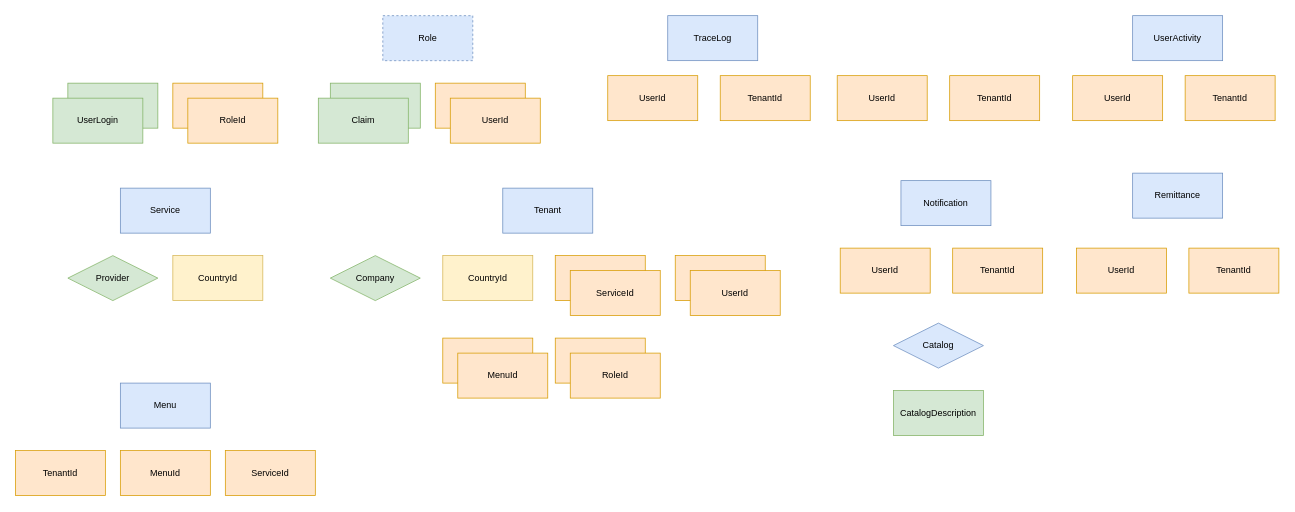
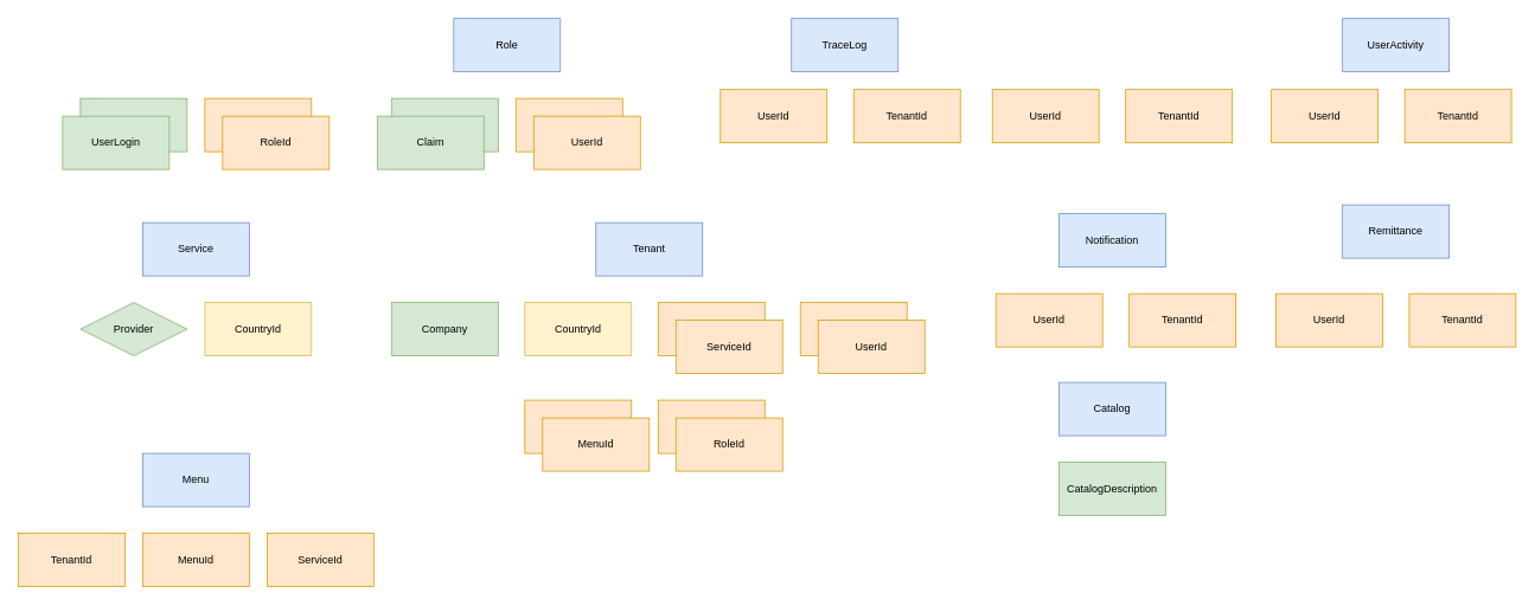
- <mxCell id="14" value="Role" style="rounded=0;whiteSpace=wrap;html=1;fillColor=#dae8fc;strokeColor=#6c8ebf;dashed=1;" vertex="1" parent="1"><mxGeometry x="510" y="20" width="120" height="60" as="geometry" /></mxCell>
+ <mxCell id="14" value="Role" style="rounded=0;whiteSpace=wrap;html=1;fillColor=#dae8fc;strokeColor=#6c8ebf;" vertex="1" parent="1"><mxGeometry x="510" y="20" width="120" height="60" as="geometry" /></mxCell>
- <mxCell id="13" value="Notification" style="rounded=0;whiteSpace=wrap;html=1;fillColor=#dae8fc;strokeColor=#6c8ebf;" vertex="1" parent="1"><mxGeometry x="1201" y="240" width="120" height="60" as="geometry" /></mxCell>
+ <mxCell id="13" value="Notification" style="rounded=0;whiteSpace=wrap;html=1;fillColor=#dae8fc;strokeColor=#6c8ebf;" vertex="1" parent="1"><mxGeometry x="1191" y="240" width="120" height="60" as="geometry" /></mxCell>
- <mxCell id="10" value="Company" style="rhombus;whiteSpace=wrap;html=1;fillColor=#d5e8d4;strokeColor=#82b366;" vertex="1" parent="1"><mxGeometry x="440" y="340" width="120" height="60" as="geometry" /></mxCell>
+ <mxCell id="10" value="Company" style="rounded=0;whiteSpace=wrap;html=1;fillColor=#d5e8d4;strokeColor=#82b366;" vertex="1" parent="1"><mxGeometry x="440" y="340" width="120" height="60" as="geometry" /></mxCell>
- <mxCell id="8" value="Catalog" style="rhombus;whiteSpace=wrap;html=1;fillColor=#dae8fc;strokeColor=#6c8ebf;" vertex="1" parent="1"><mxGeometry x="1191" y="430" width="120" height="60" as="geometry" /></mxCell>
+ <mxCell id="8" value="Catalog" style="rounded=0;whiteSpace=wrap;html=1;fillColor=#dae8fc;strokeColor=#6c8ebf;" vertex="1" parent="1"><mxGeometry x="1191" y="430" width="120" height="60" as="geometry" /></mxCell>
